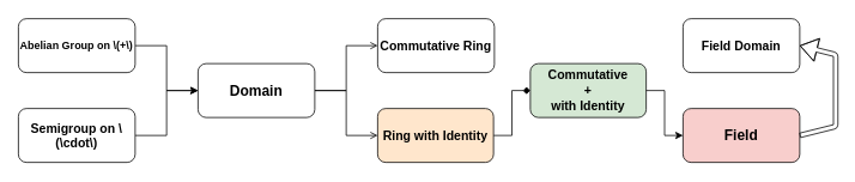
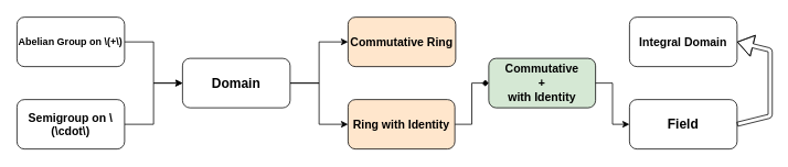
- <mxCell id="6" style="edgeStyle=orthogonalEdgeStyle;rounded=0;orthogonalLoop=1;jettySize=auto;html=1;entryX=0;entryY=0.5;entryDx=0;entryDy=0;endArrow=open;" edge="1" parent="1" source="8" target="9"><mxGeometry relative="1" as="geometry" /></mxCell>
+ <mxCell id="6" style="edgeStyle=orthogonalEdgeStyle;rounded=0;orthogonalLoop=1;jettySize=auto;html=1;entryX=0;entryY=0.5;entryDx=0;entryDy=0;" edge="1" parent="1" source="8" target="9"><mxGeometry relative="1" as="geometry" /></mxCell>
- <mxCell id="9" value="Commutative Ring" style="rounded=1;whiteSpace=wrap;html=1;sketch=0;fontSize=14;fontStyle=1" vertex="1" parent="1"><mxGeometry x="420" y="20" width="130" height="60" as="geometry" /></mxCell>
+ <mxCell id="9" value="Commutative Ring" style="rounded=1;whiteSpace=wrap;html=1;sketch=0;fontSize=14;fontStyle=1;fillColor=#ffe6cc;" vertex="1" parent="1"><mxGeometry x="420" y="20" width="130" height="60" as="geometry" /></mxCell>
- <mxCell id="12" value="Field Domain" style="rounded=1;whiteSpace=wrap;html=1;sketch=0;fontSize=14;fontStyle=1" vertex="1" parent="1"><mxGeometry x="760" y="20" width="130" height="60" as="geometry" /></mxCell>
+ <mxCell id="12" value="Integral Domain" style="rounded=1;whiteSpace=wrap;html=1;sketch=0;fontSize=14;fontStyle=1" vertex="1" parent="1"><mxGeometry x="760" y="20" width="130" height="60" as="geometry" /></mxCell>
- <mxCell id="7" style="edgeStyle=orthogonalEdgeStyle;rounded=0;orthogonalLoop=1;jettySize=auto;html=1;entryX=0;entryY=0.5;entryDx=0;entryDy=0;endArrow=open;" edge="1" parent="1" source="8" target="11"><mxGeometry relative="1" as="geometry" /></mxCell>
+ <mxCell id="7" style="edgeStyle=orthogonalEdgeStyle;rounded=0;orthogonalLoop=1;jettySize=auto;html=1;entryX=0;entryY=0.5;entryDx=0;entryDy=0;" edge="1" parent="1" source="8" target="11"><mxGeometry relative="1" as="geometry" /></mxCell>
- <mxCell id="13" value="Field" style="rounded=1;whiteSpace=wrap;html=1;sketch=0;fontSize=16;fontStyle=1;fillColor=#f8cecc;" vertex="1" parent="1"><mxGeometry x="760" y="120" width="130" height="60" as="geometry" /></mxCell>
+ <mxCell id="13" value="Field" style="rounded=1;whiteSpace=wrap;html=1;sketch=0;fontSize=16;fontStyle=1" vertex="1" parent="1"><mxGeometry x="760" y="120" width="130" height="60" as="geometry" /></mxCell>
